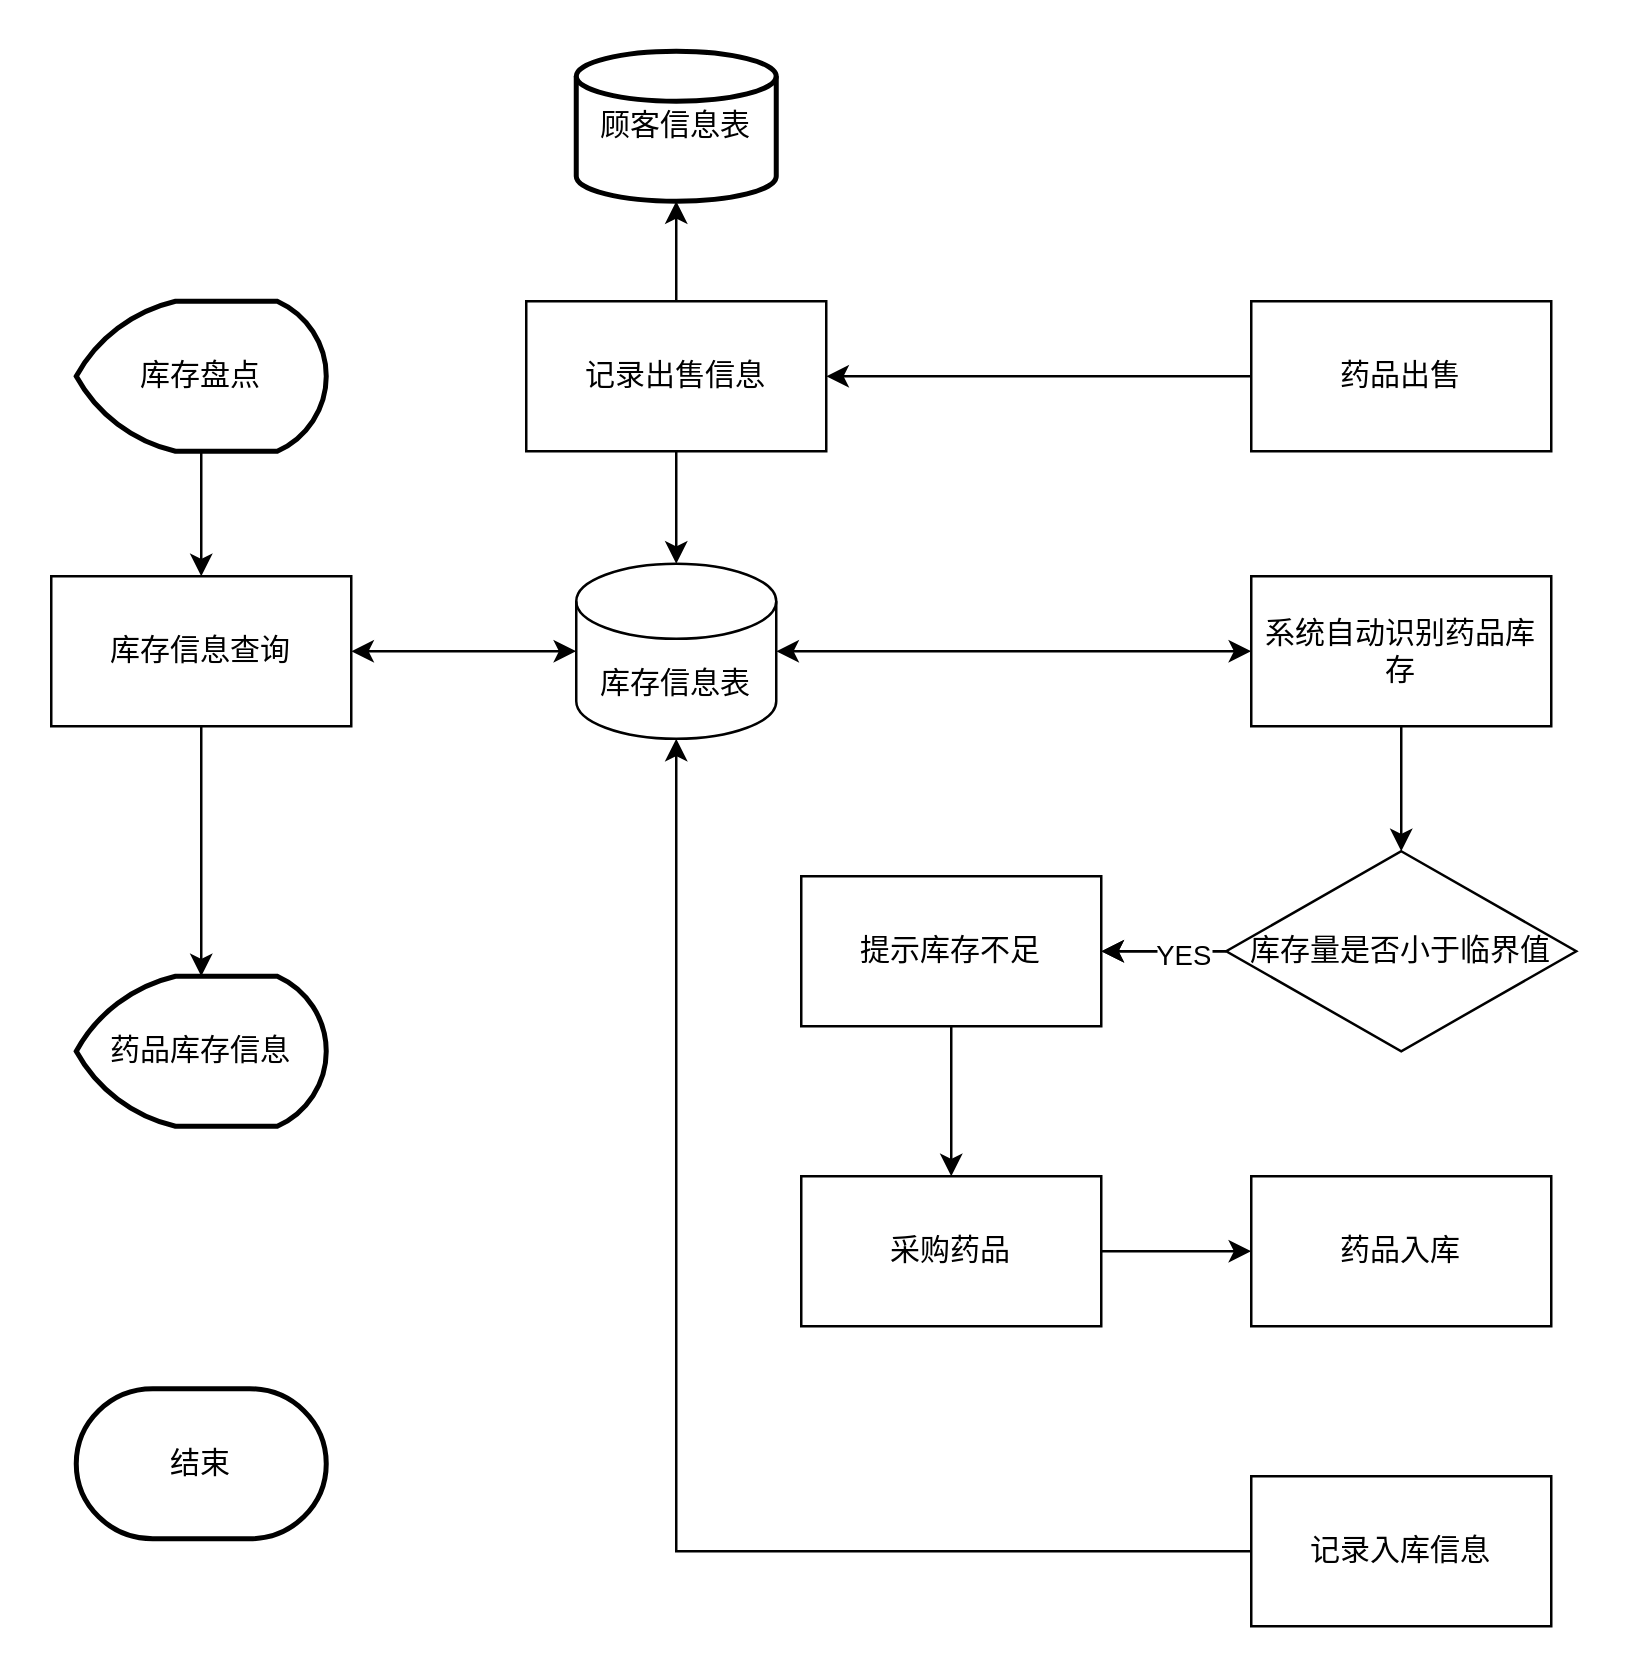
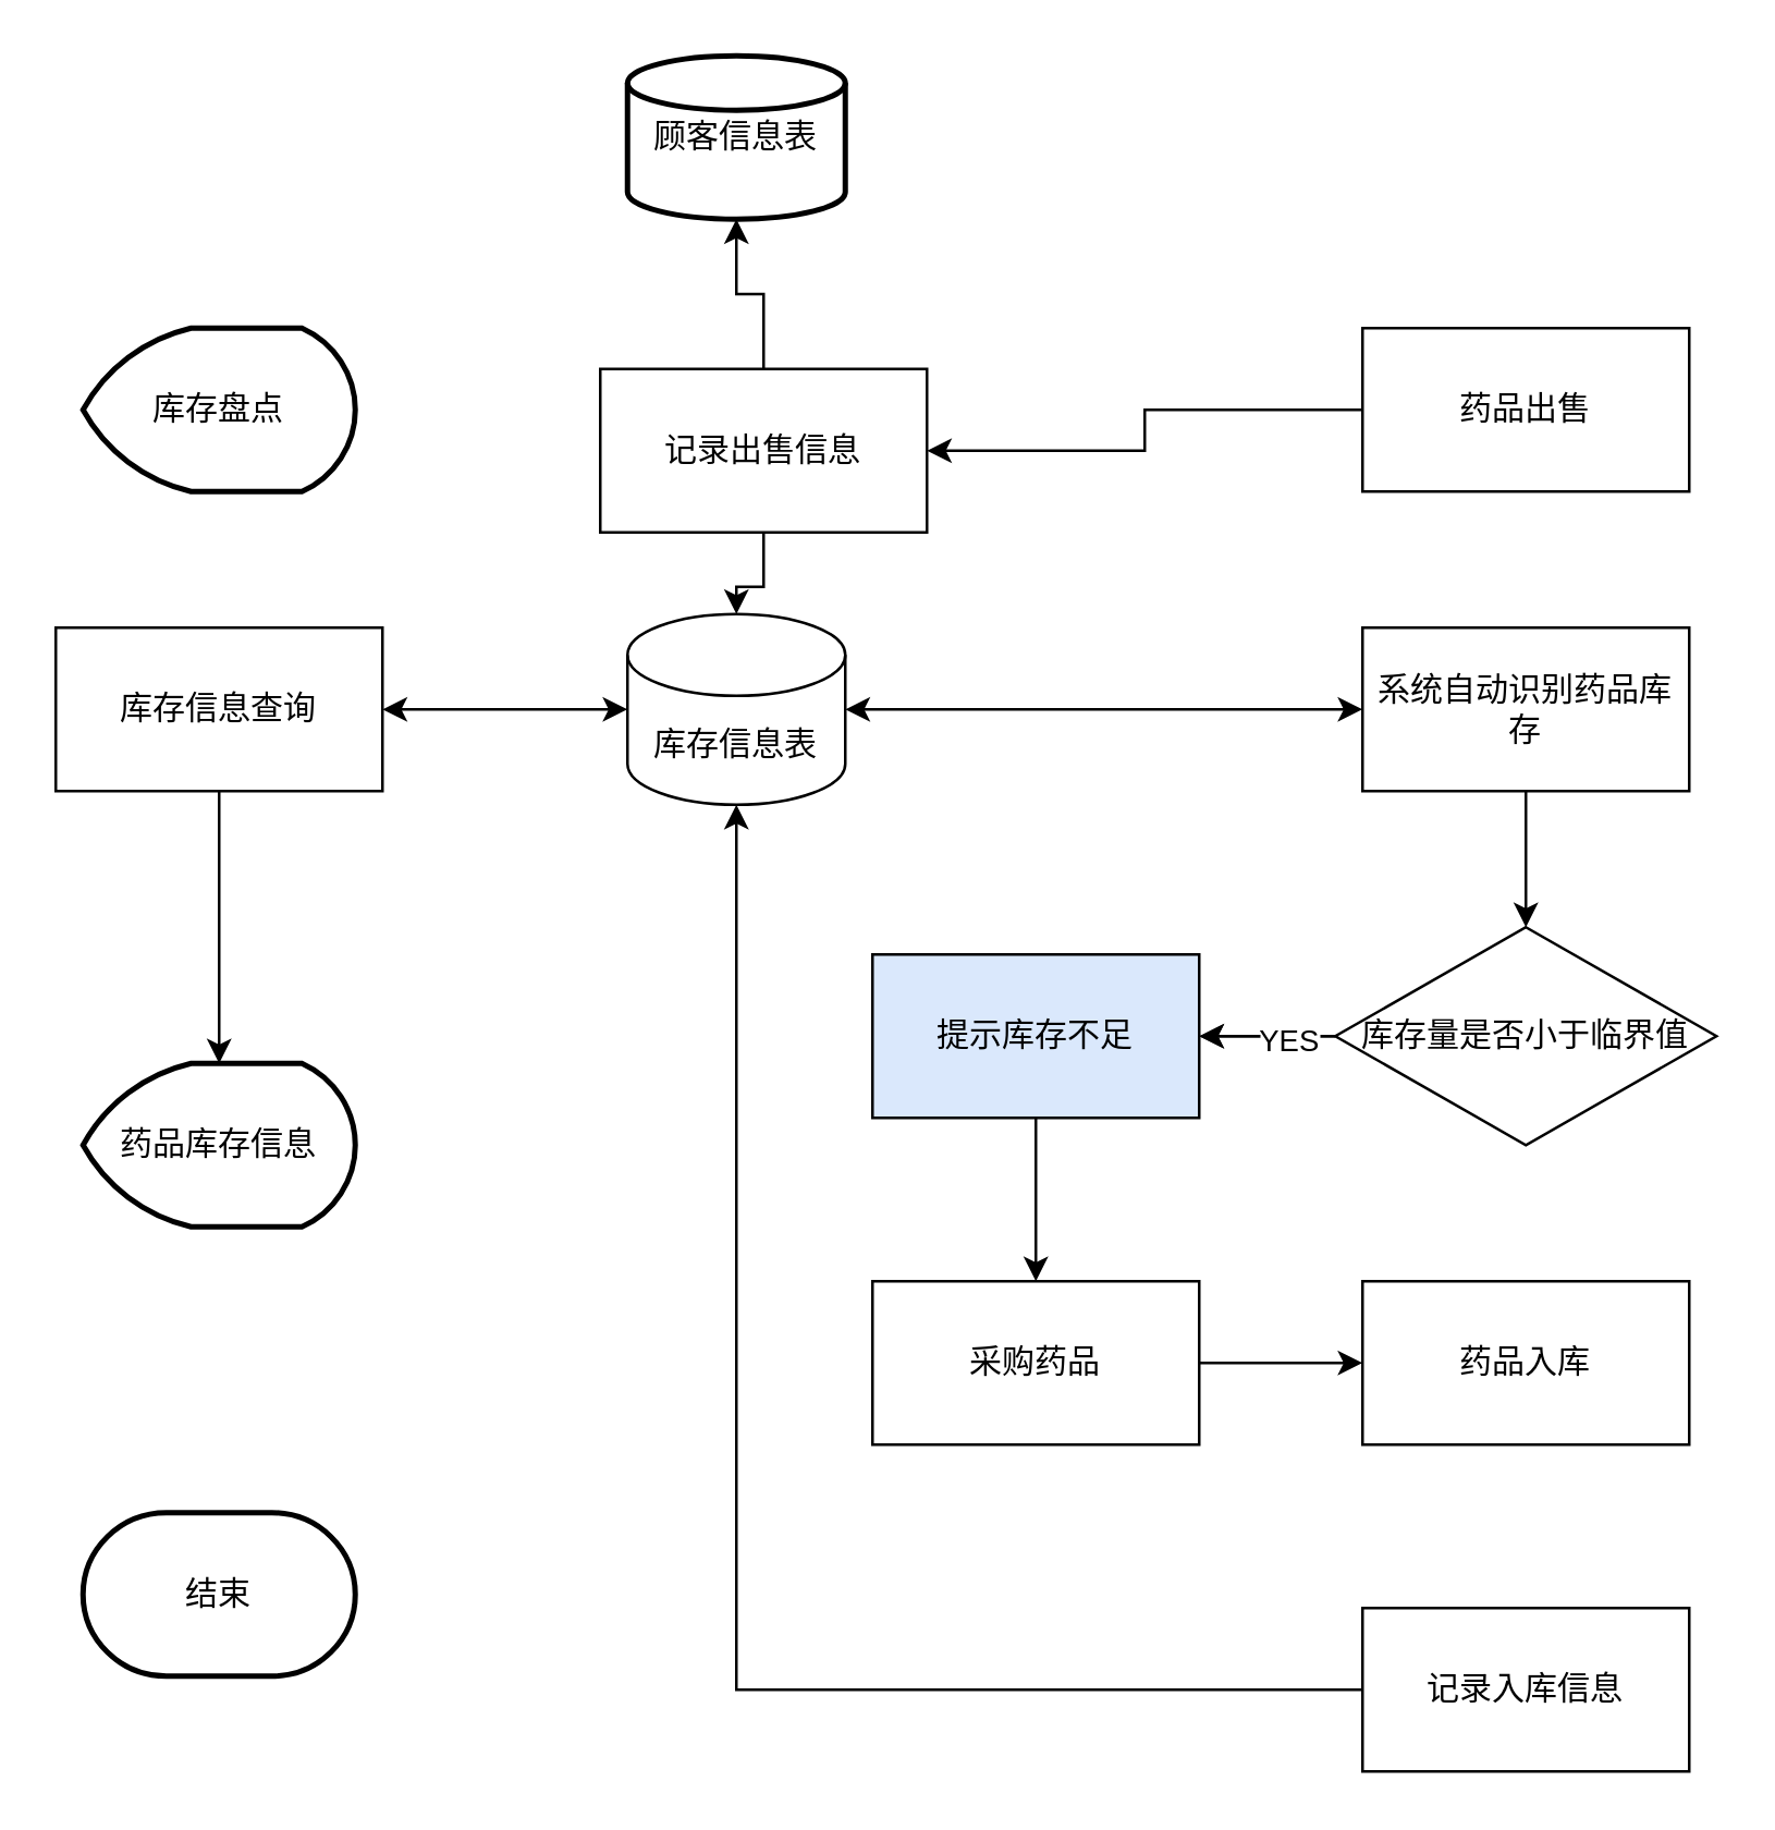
- <mxCell id="25" value="记录出售信息" style="rounded=0;whiteSpace=wrap;html=1;" parent="1" vertex="1"><mxGeometry x="210" y="120" width="120" height="60" as="geometry" /></mxCell>
+ <mxCell id="25" value="记录出售信息" style="rounded=0;whiteSpace=wrap;html=1;" parent="1" vertex="1"><mxGeometry x="220" y="135" width="120" height="60" as="geometry" /></mxCell>
- <mxCell id="2" style="edgeStyle=orthogonalEdgeStyle;rounded=0;orthogonalLoop=1;jettySize=auto;html=1;" parent="1" source="3" target="5" edge="1"><mxGeometry relative="1" as="geometry" /></mxCell>
- <mxCell id="15" value="提示库存不足" style="rounded=0;whiteSpace=wrap;html=1;" parent="1" vertex="1"><mxGeometry x="320" y="350" width="120" height="60" as="geometry" /></mxCell>
+ <mxCell id="15" value="提示库存不足" style="rounded=0;whiteSpace=wrap;html=1;fillColor=#dae8fc;" parent="1" vertex="1"><mxGeometry x="320" y="350" width="120" height="60" as="geometry" /></mxCell>
